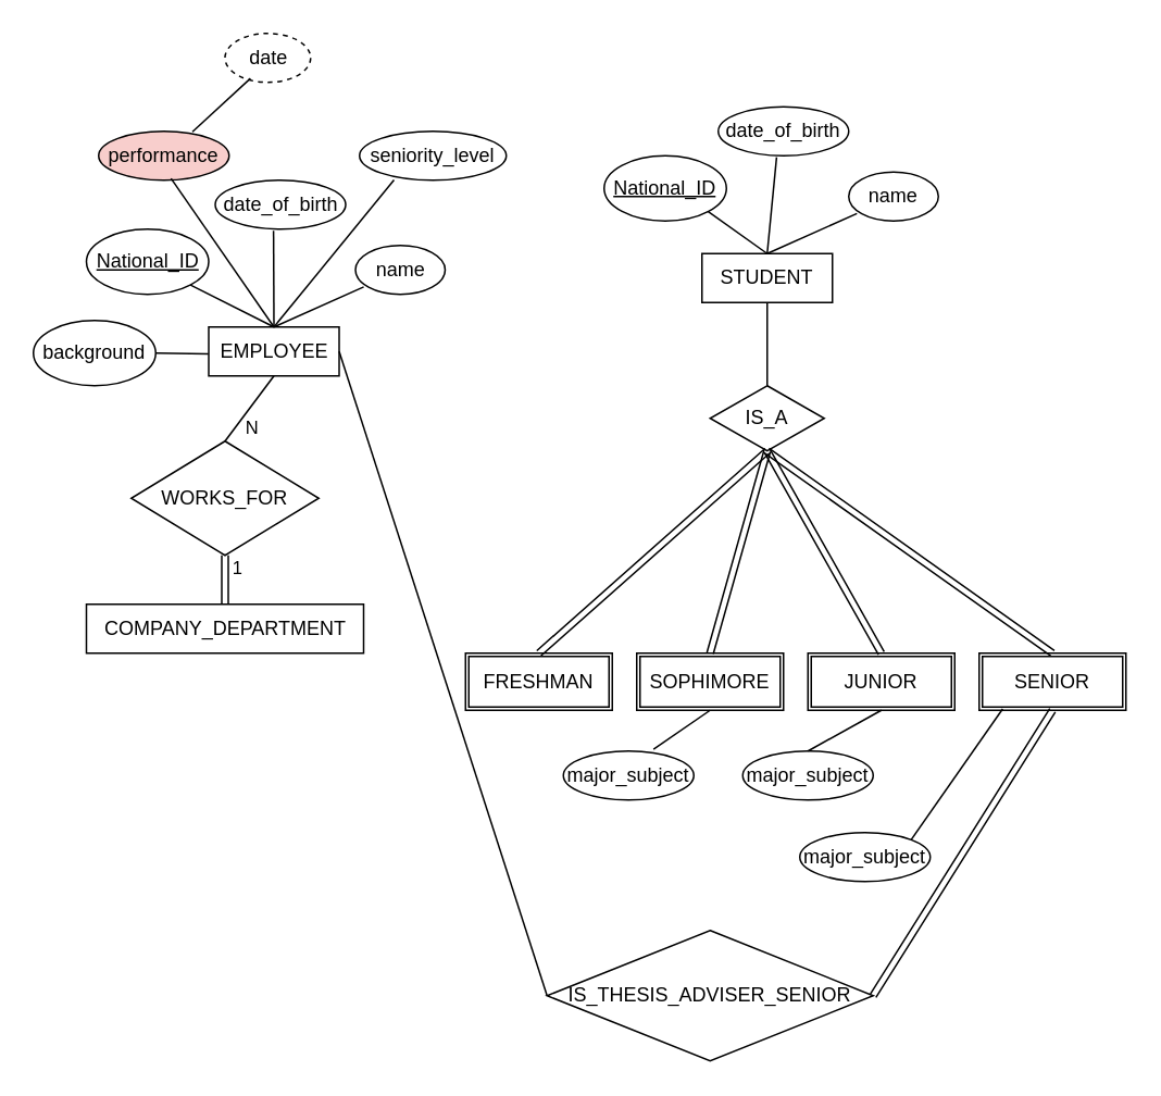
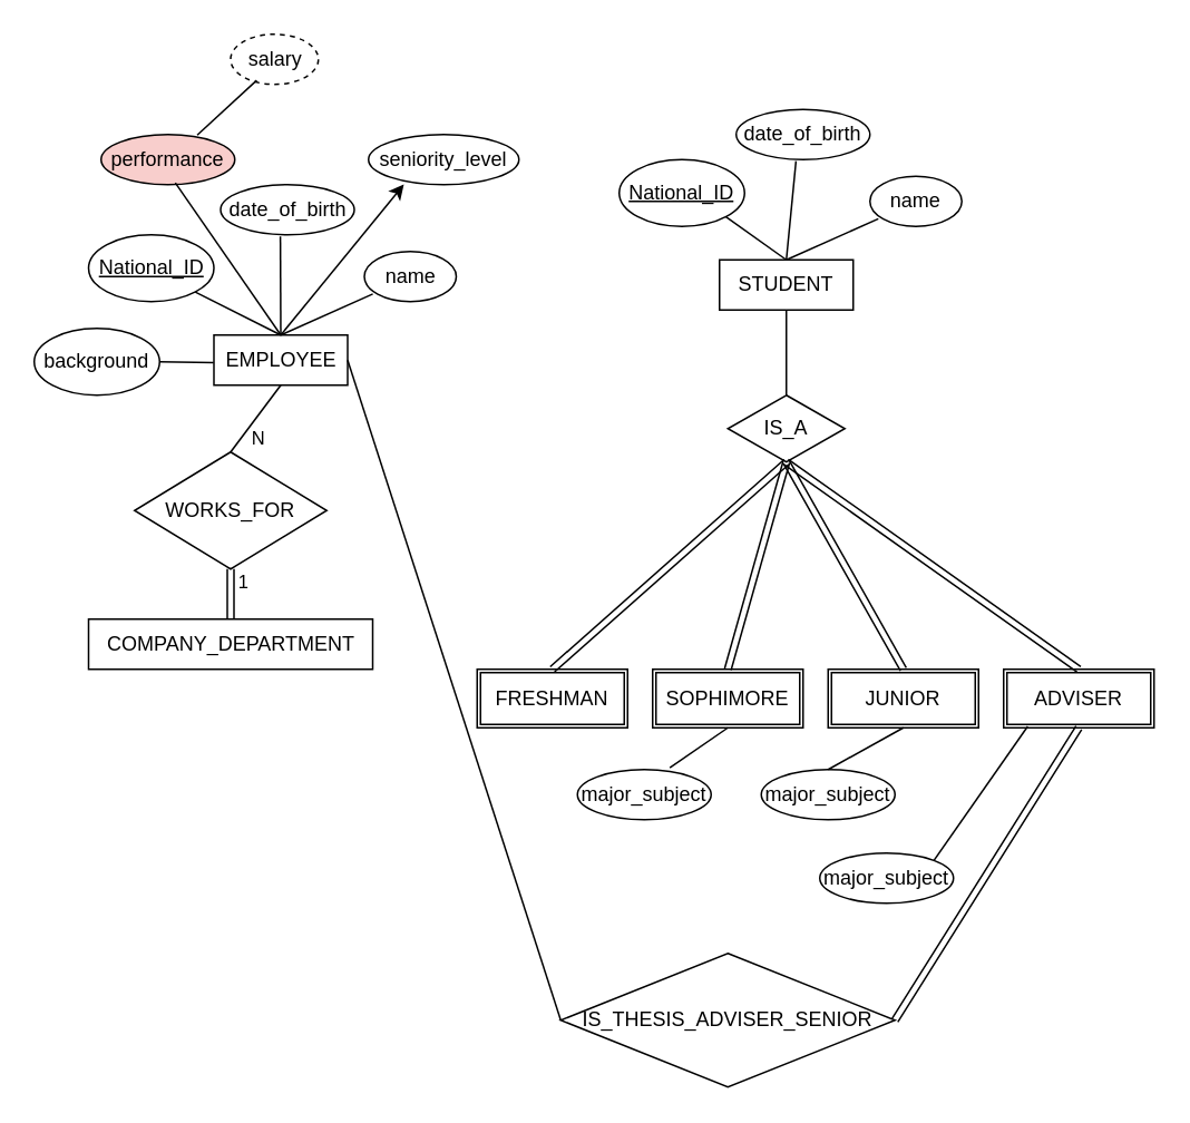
- <mxCell id="28" value="date" style="ellipse;whiteSpace=wrap;html=1;dashed=1;" vertex="1" parent="1"><mxGeometry x="137.5" y="20" width="52.5" height="30" as="geometry" /></mxCell>
+ <mxCell id="28" value="salary" style="ellipse;whiteSpace=wrap;html=1;dashed=1;" vertex="1" parent="1"><mxGeometry x="137.5" y="20" width="52.5" height="30" as="geometry" /></mxCell>
- <mxCell id="27" value="" style="endArrow=none;html=1;rounded=0;exitX=0.5;exitY=0;exitDx=0;exitDy=0;entryX=0.235;entryY=0.995;entryDx=0;entryDy=0;entryPerimeter=0;" edge="1" parent="1" source="9" target="25"><mxGeometry width="50" height="50" relative="1" as="geometry"><mxPoint x="218" y="225" as="sourcePoint" /><mxPoint x="270" y="225" as="targetPoint" /></mxGeometry></mxCell>
+ <mxCell id="27" value="" style="endArrow=classic;html=1;rounded=0;exitX=0.5;exitY=0;exitDx=0;exitDy=0;entryX=0.235;entryY=0.995;entryDx=0;entryDy=0;entryPerimeter=0;" edge="1" parent="1" source="9" target="25"><mxGeometry width="50" height="50" relative="1" as="geometry"><mxPoint x="218" y="225" as="sourcePoint" /><mxPoint x="270" y="225" as="targetPoint" /></mxGeometry></mxCell>
- <mxCell id="37" value="SENIOR" style="shape=ext;double=1;rounded=0;whiteSpace=wrap;html=1;" vertex="1" parent="1"><mxGeometry x="600" y="400" width="90" height="35" as="geometry" /></mxCell>
+ <mxCell id="37" value="ADVISER" style="shape=ext;double=1;rounded=0;whiteSpace=wrap;html=1;" vertex="1" parent="1"><mxGeometry x="600" y="400" width="90" height="35" as="geometry" /></mxCell>
